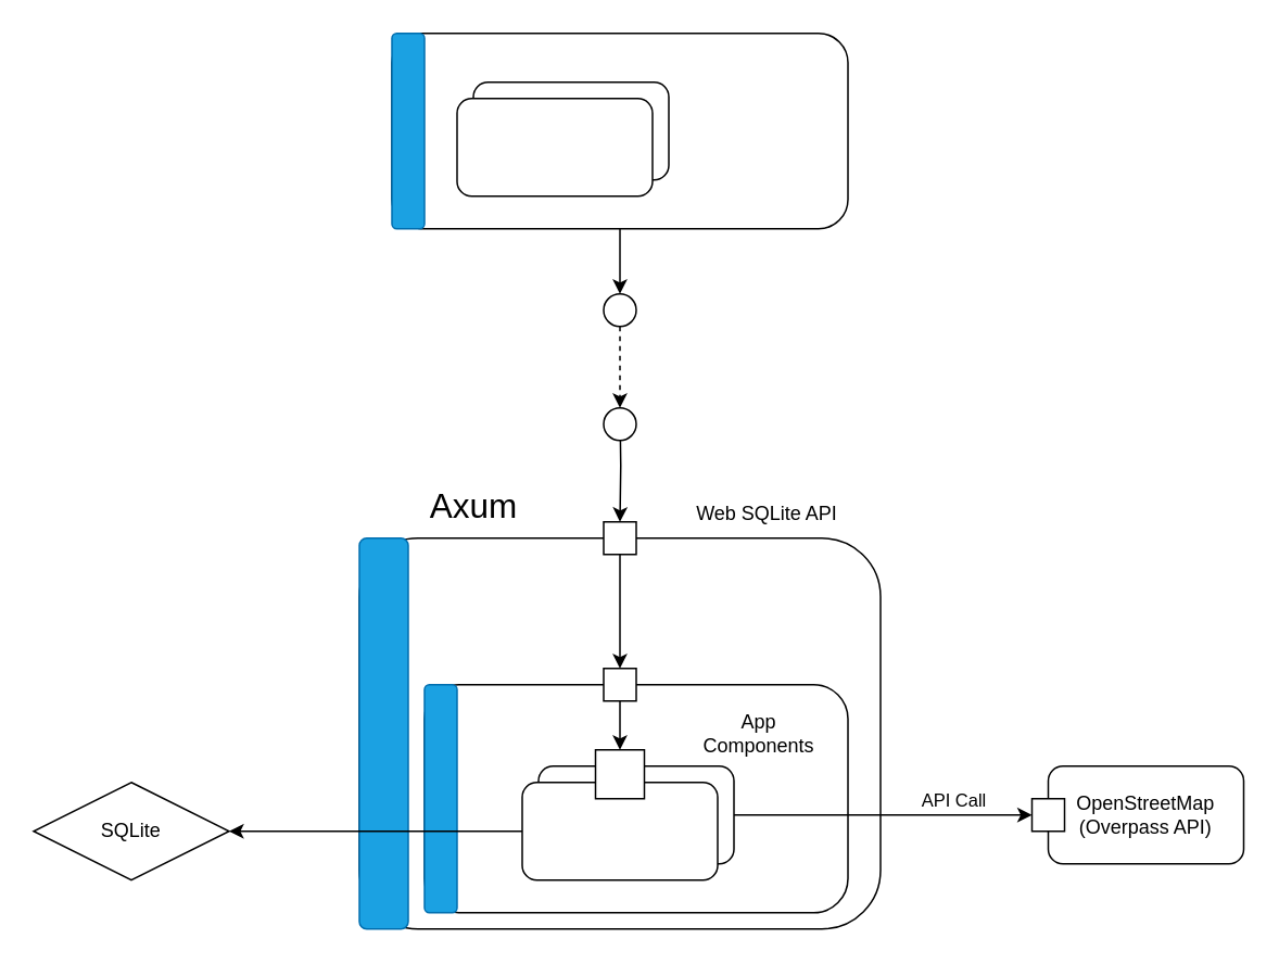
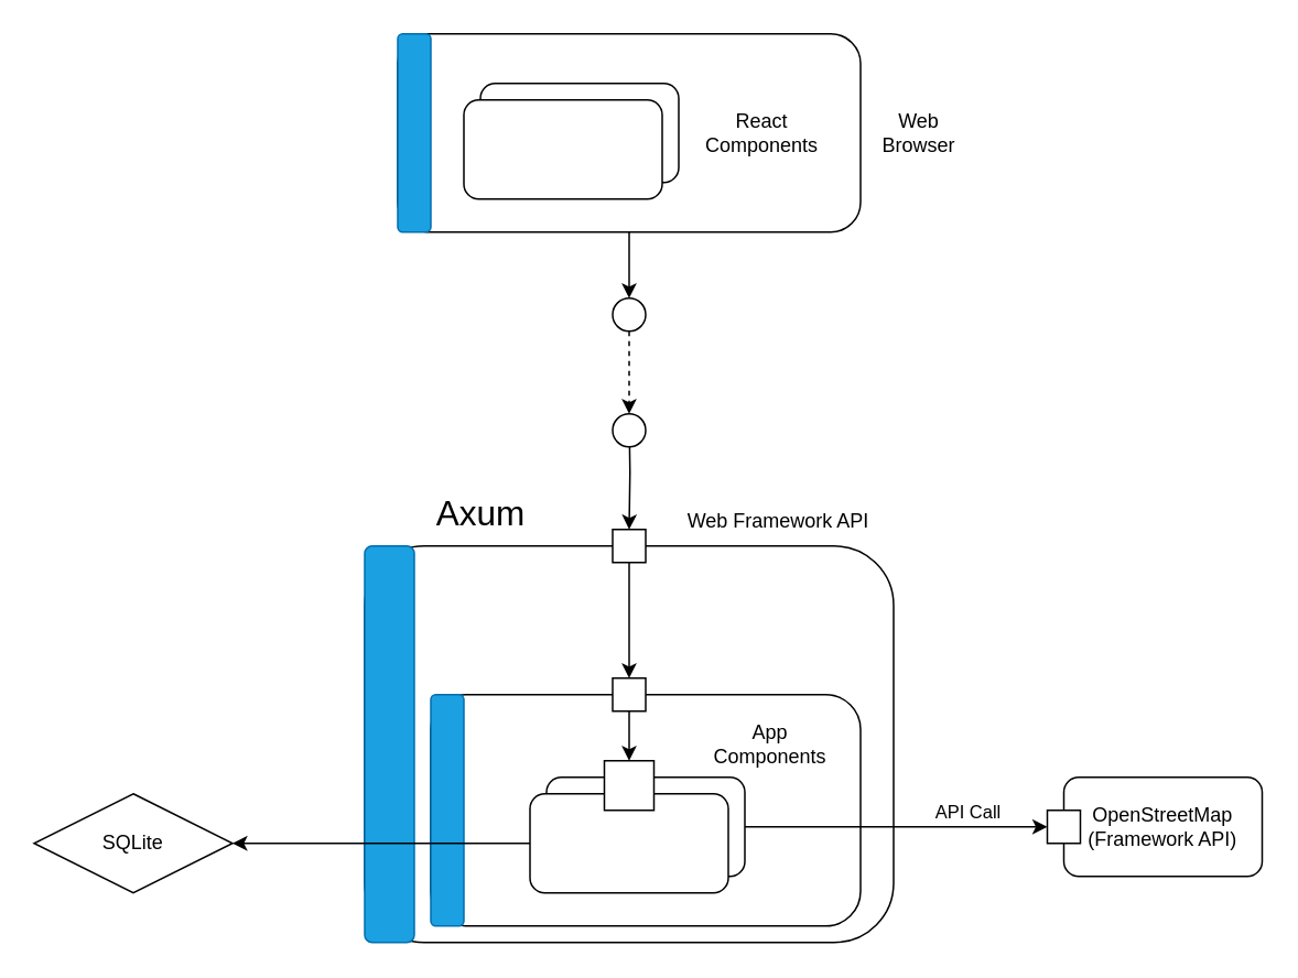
+ <mxCell id="7" value="&lt;div&gt;React&lt;br&gt;&lt;/div&gt;&lt;div&gt;Components&lt;br&gt;&lt;/div&gt;" style="text;html=1;align=center;verticalAlign=middle;resizable=0;points=[];autosize=1;strokeColor=none;fillColor=none;" parent="1" vertex="1"><mxGeometry x="415" y="60" width="90" height="40" as="geometry" /></mxCell>
+ <mxCell id="8" value="&lt;div&gt;Web&lt;/div&gt;&lt;div&gt;Browser&lt;/div&gt;" style="text;html=1;align=center;verticalAlign=middle;resizable=0;points=[];autosize=1;strokeColor=none;fillColor=none;" parent="1" vertex="1"><mxGeometry x="520" y="60" width="70" height="40" as="geometry" /></mxCell>
- <mxCell id="30" value="Web SQLite API" style="text;html=1;align=center;verticalAlign=middle;resizable=0;points=[];autosize=1;strokeColor=none;fillColor=none;" parent="1" vertex="1"><mxGeometry x="405" y="300" width="130" height="30" as="geometry" /></mxCell>
+ <mxCell id="30" value="Web Framework API" style="text;html=1;align=center;verticalAlign=middle;resizable=0;points=[];autosize=1;strokeColor=none;fillColor=none;" parent="1" vertex="1"><mxGeometry x="405" y="300" width="130" height="30" as="geometry" /></mxCell>
- <mxCell id="26" value="&lt;div&gt;OpenStreetMap (Overpass API)&lt;br&gt;&lt;/div&gt;" style="rounded=1;whiteSpace=wrap;html=1;" parent="1" vertex="1"><mxGeometry x="643" y="470" width="120" height="60" as="geometry" /></mxCell>
+ <mxCell id="26" value="&lt;div&gt;OpenStreetMap (Framework API)&lt;br&gt;&lt;/div&gt;" style="rounded=1;whiteSpace=wrap;html=1;" parent="1" vertex="1"><mxGeometry x="643" y="470" width="120" height="60" as="geometry" /></mxCell>
